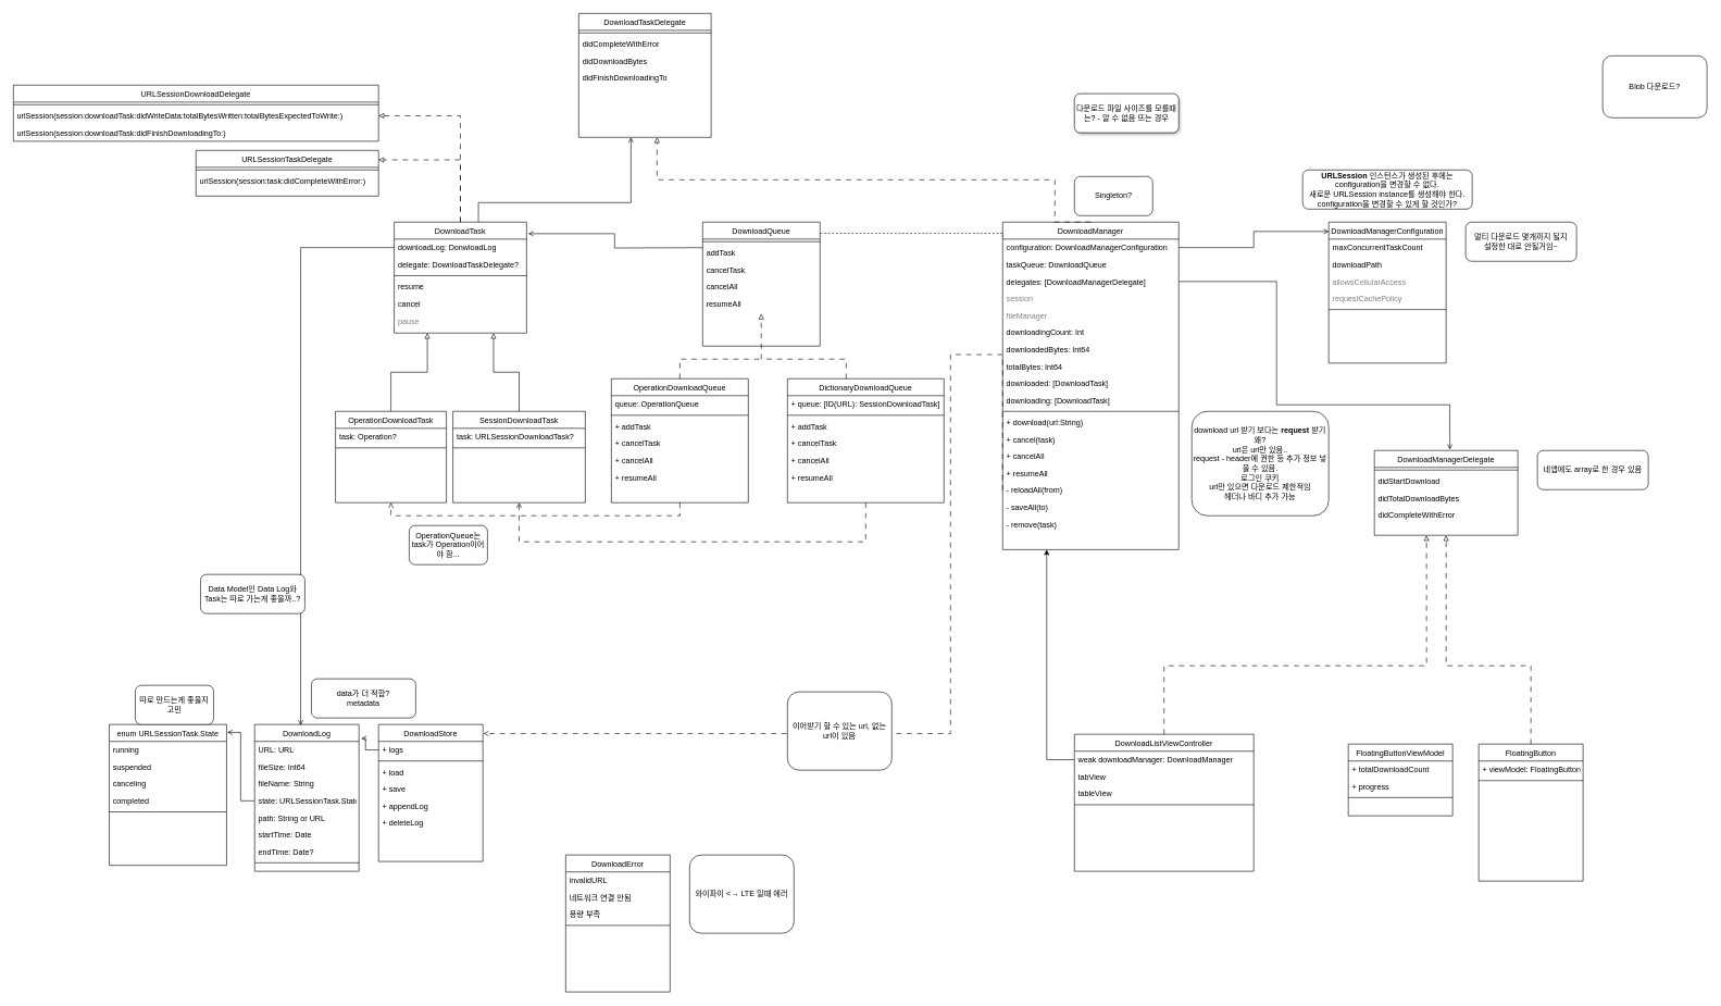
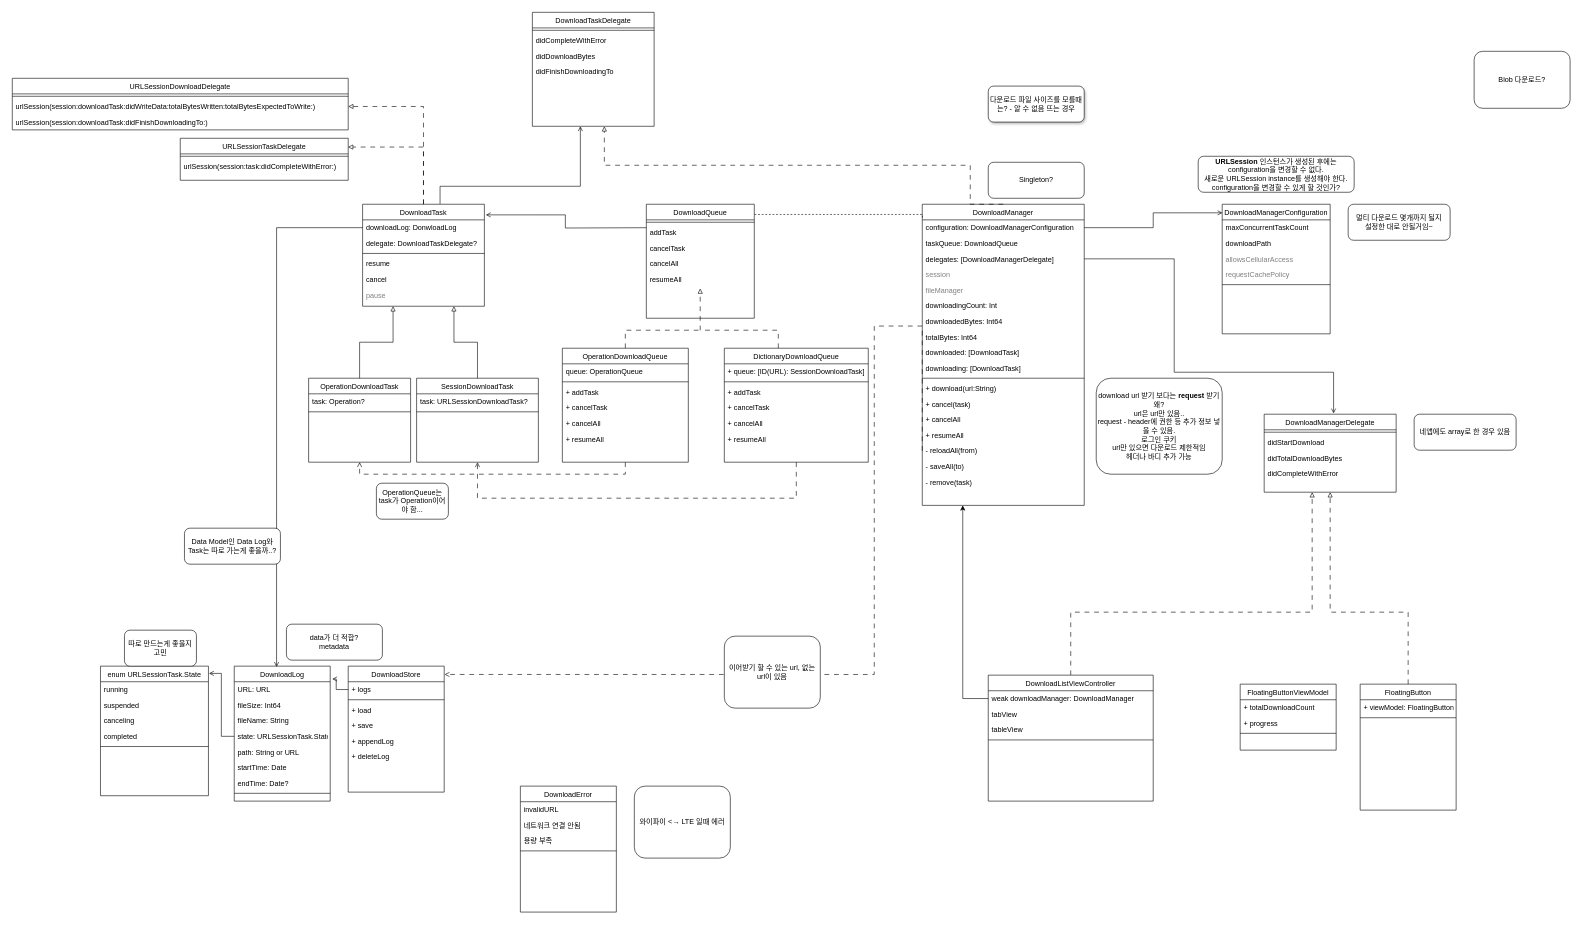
- <mxCell id="140" value="Singleton?" style="rounded=1;whiteSpace=wrap;html=1;" parent="1" vertex="1"><mxGeometry x="1647" y="270" width="120" height="60" as="geometry" /></mxCell>
+ <mxCell id="140" value="Singleton?" style="rounded=1;whiteSpace=wrap;html=1;" parent="1" vertex="1"><mxGeometry x="1647" y="270" width="160" height="60" as="geometry" /></mxCell>
